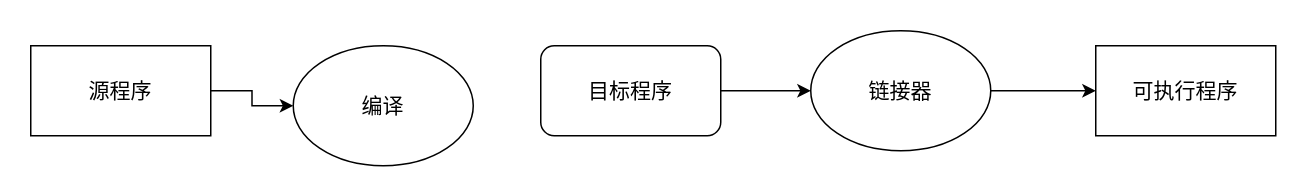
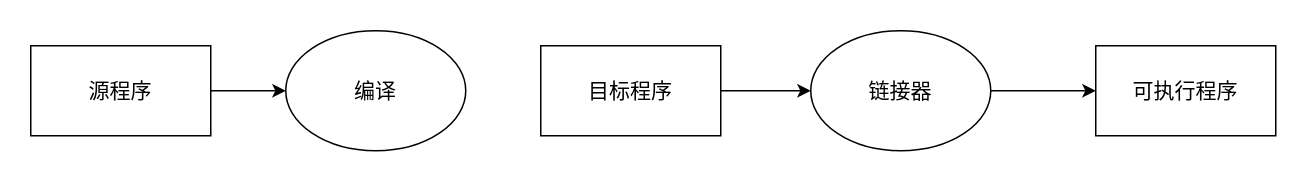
- <mxCell id="6" value="目标程序" style="whiteSpace=wrap;html=1;fontSize=14;rounded=1;" vertex="1" parent="1"><mxGeometry x="360" y="30" width="120" height="60" as="geometry" /></mxCell>
+ <mxCell id="6" value="目标程序" style="rounded=0;whiteSpace=wrap;html=1;fontSize=14;" vertex="1" parent="1"><mxGeometry x="360" y="30" width="120" height="60" as="geometry" /></mxCell>
- <mxCell id="4" value="编译" style="ellipse;whiteSpace=wrap;html=1;fontSize=14;" vertex="1" parent="1"><mxGeometry x="195" y="30" width="120" height="80" as="geometry" /></mxCell>
+ <mxCell id="4" value="编译" style="ellipse;whiteSpace=wrap;html=1;fontSize=14;" vertex="1" parent="1"><mxGeometry x="190" y="20" width="120" height="80" as="geometry" /></mxCell>
